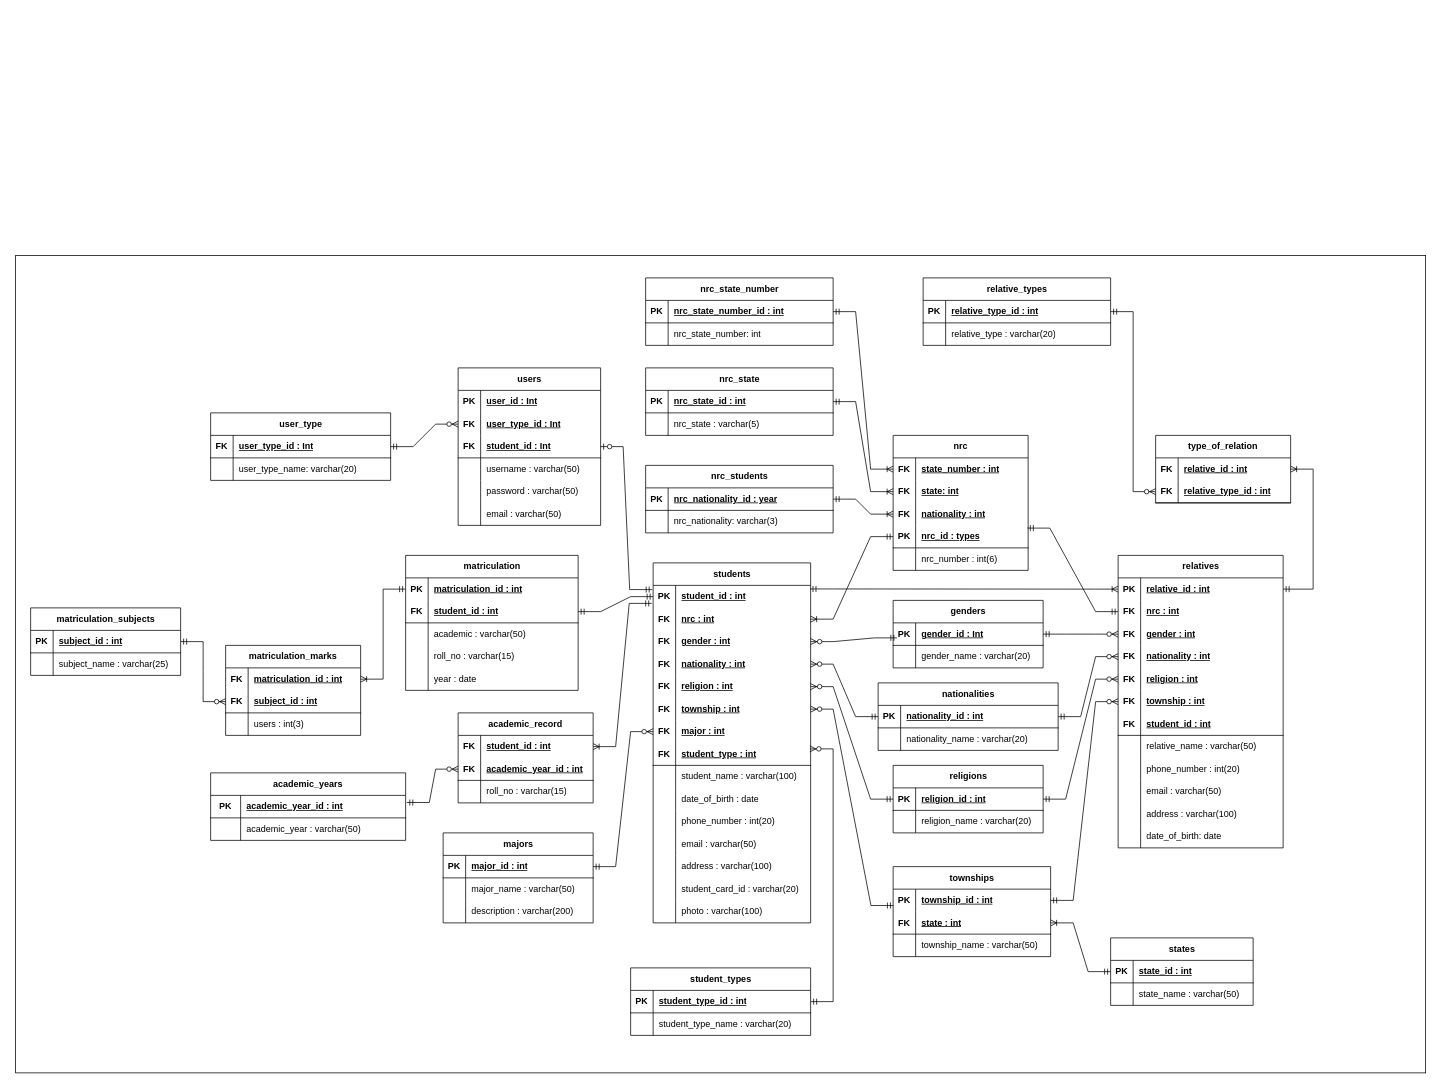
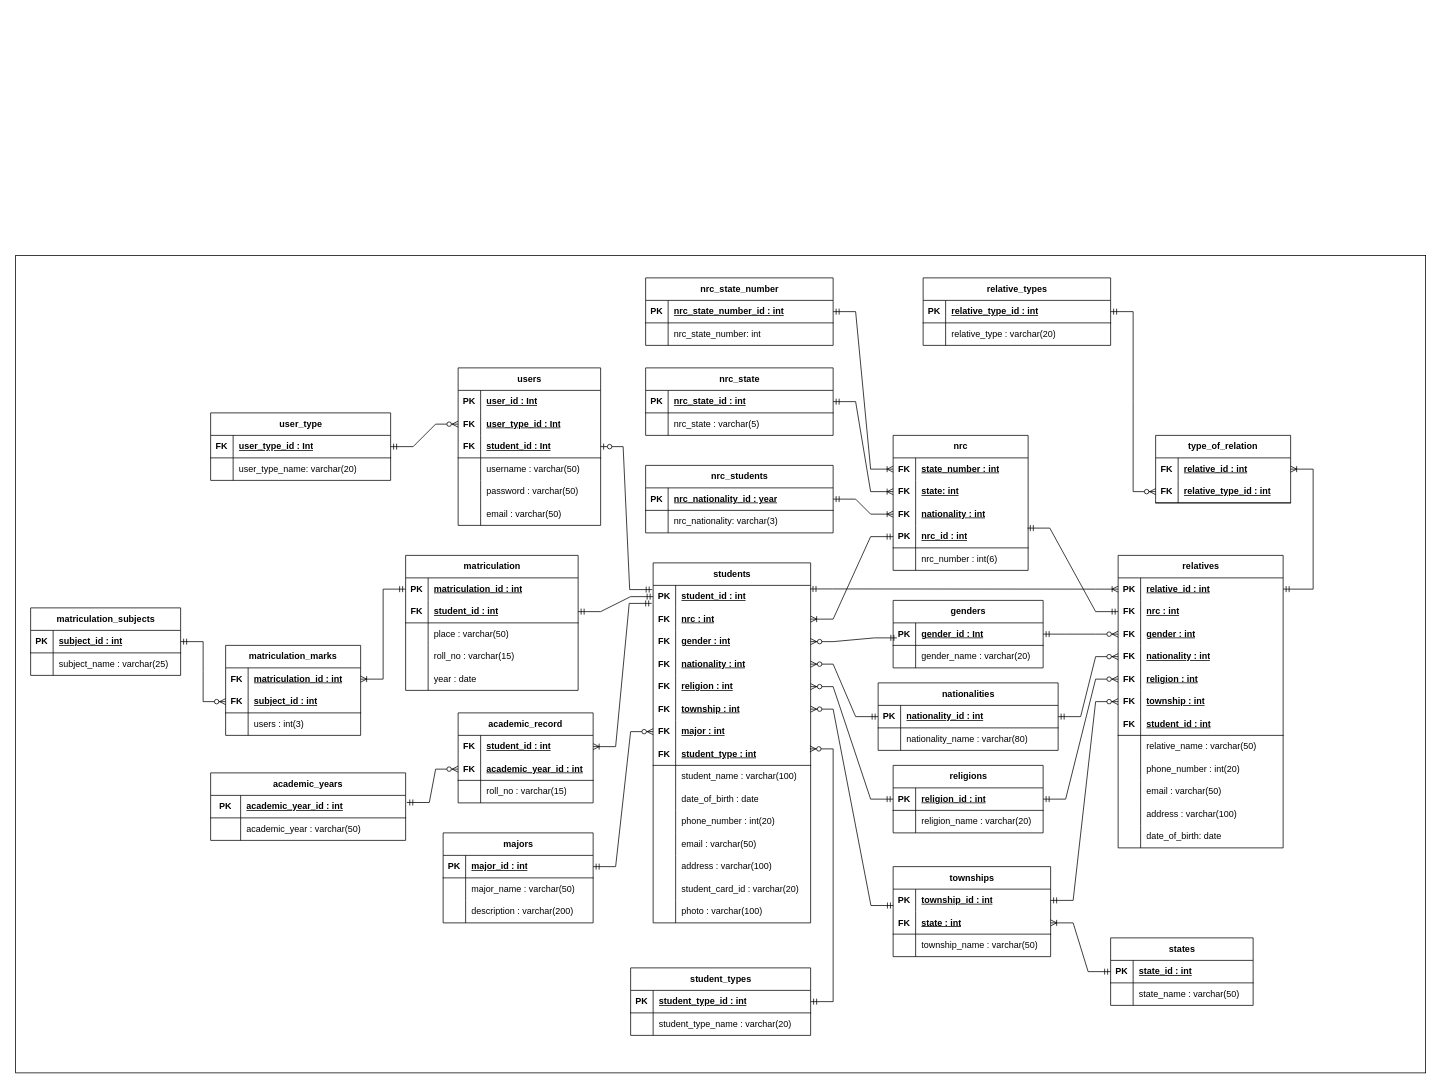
- <mxCell id="141" value="nrc_id : types" style="shape=partialRectangle;connectable=0;fillColor=none;top=0;left=0;bottom=0;right=0;align=left;spacingLeft=6;fontStyle=5;overflow=hidden;whiteSpace=wrap;html=1;" parent="139" vertex="1"><mxGeometry x="30" width="150" height="30" as="geometry"><mxRectangle width="150" height="30" as="alternateBounds" /></mxGeometry></mxCell>
+ <mxCell id="141" value="nrc_id : int" style="shape=partialRectangle;connectable=0;fillColor=none;top=0;left=0;bottom=0;right=0;align=left;spacingLeft=6;fontStyle=5;overflow=hidden;whiteSpace=wrap;html=1;" parent="139" vertex="1"><mxGeometry x="30" width="150" height="30" as="geometry"><mxRectangle width="150" height="30" as="alternateBounds" /></mxGeometry></mxCell>
- <mxCell id="31" value="academic : varchar(50)" style="shape=partialRectangle;connectable=0;fillColor=none;top=0;left=0;bottom=0;right=0;align=left;spacingLeft=6;overflow=hidden;whiteSpace=wrap;html=1;" parent="29" vertex="1"><mxGeometry x="30" width="200" height="30" as="geometry"><mxRectangle width="200" height="30" as="alternateBounds" /></mxGeometry></mxCell>
+ <mxCell id="31" value="place : varchar(50)" style="shape=partialRectangle;connectable=0;fillColor=none;top=0;left=0;bottom=0;right=0;align=left;spacingLeft=6;overflow=hidden;whiteSpace=wrap;html=1;" parent="29" vertex="1"><mxGeometry x="30" width="200" height="30" as="geometry"><mxRectangle width="200" height="30" as="alternateBounds" /></mxGeometry></mxCell>
- <mxCell id="237" value="nationality_name : varchar(20)" style="shape=partialRectangle;connectable=0;fillColor=none;top=0;left=0;bottom=0;right=0;align=left;spacingLeft=6;overflow=hidden;whiteSpace=wrap;html=1;" parent="235" vertex="1"><mxGeometry x="30" width="210" height="30" as="geometry"><mxRectangle width="210" height="30" as="alternateBounds" /></mxGeometry></mxCell>
+ <mxCell id="237" value="nationality_name : varchar(80)" style="shape=partialRectangle;connectable=0;fillColor=none;top=0;left=0;bottom=0;right=0;align=left;spacingLeft=6;overflow=hidden;whiteSpace=wrap;html=1;" parent="235" vertex="1"><mxGeometry x="30" width="210" height="30" as="geometry"><mxRectangle width="210" height="30" as="alternateBounds" /></mxGeometry></mxCell>
